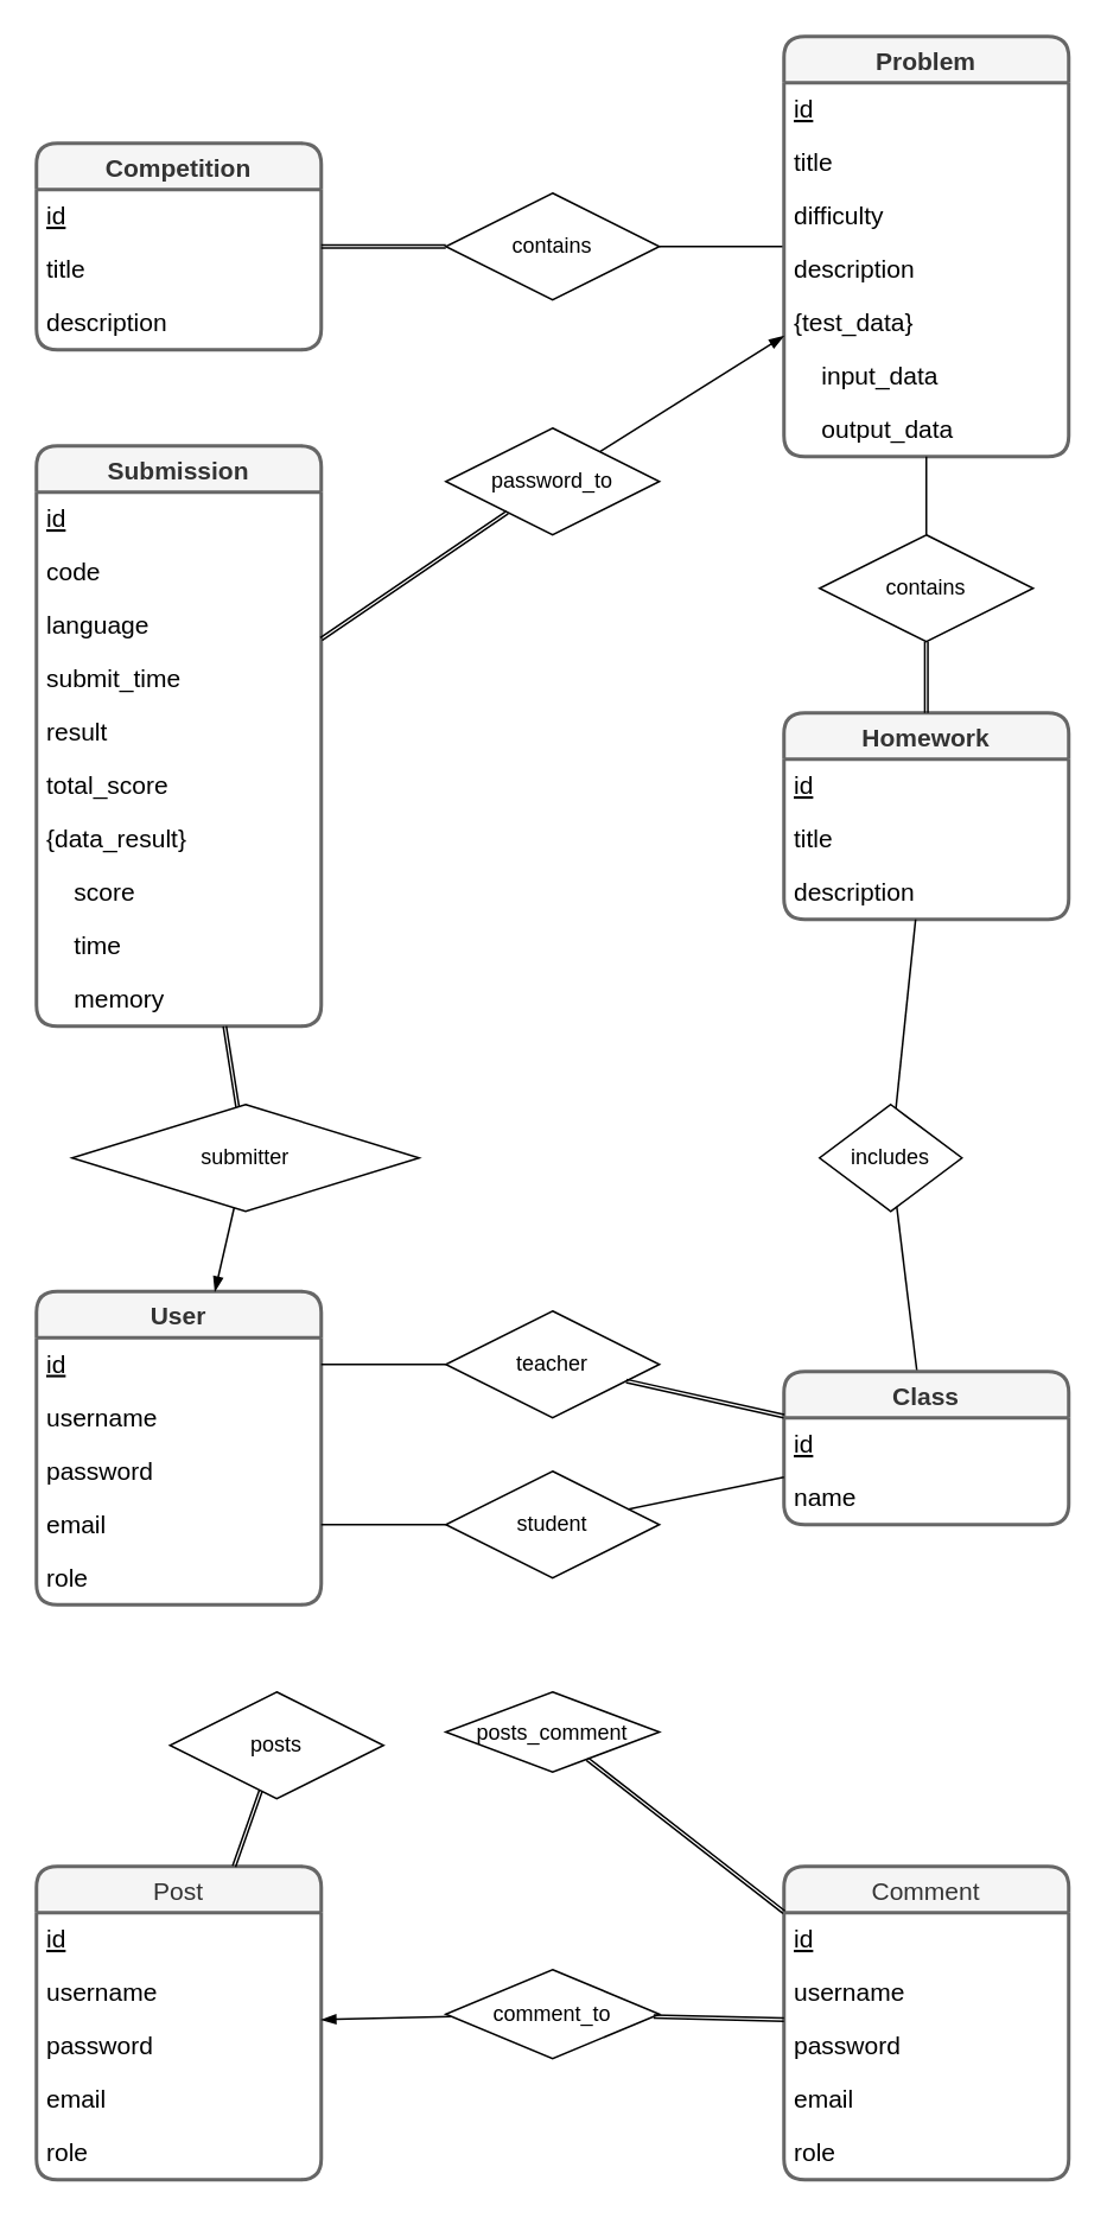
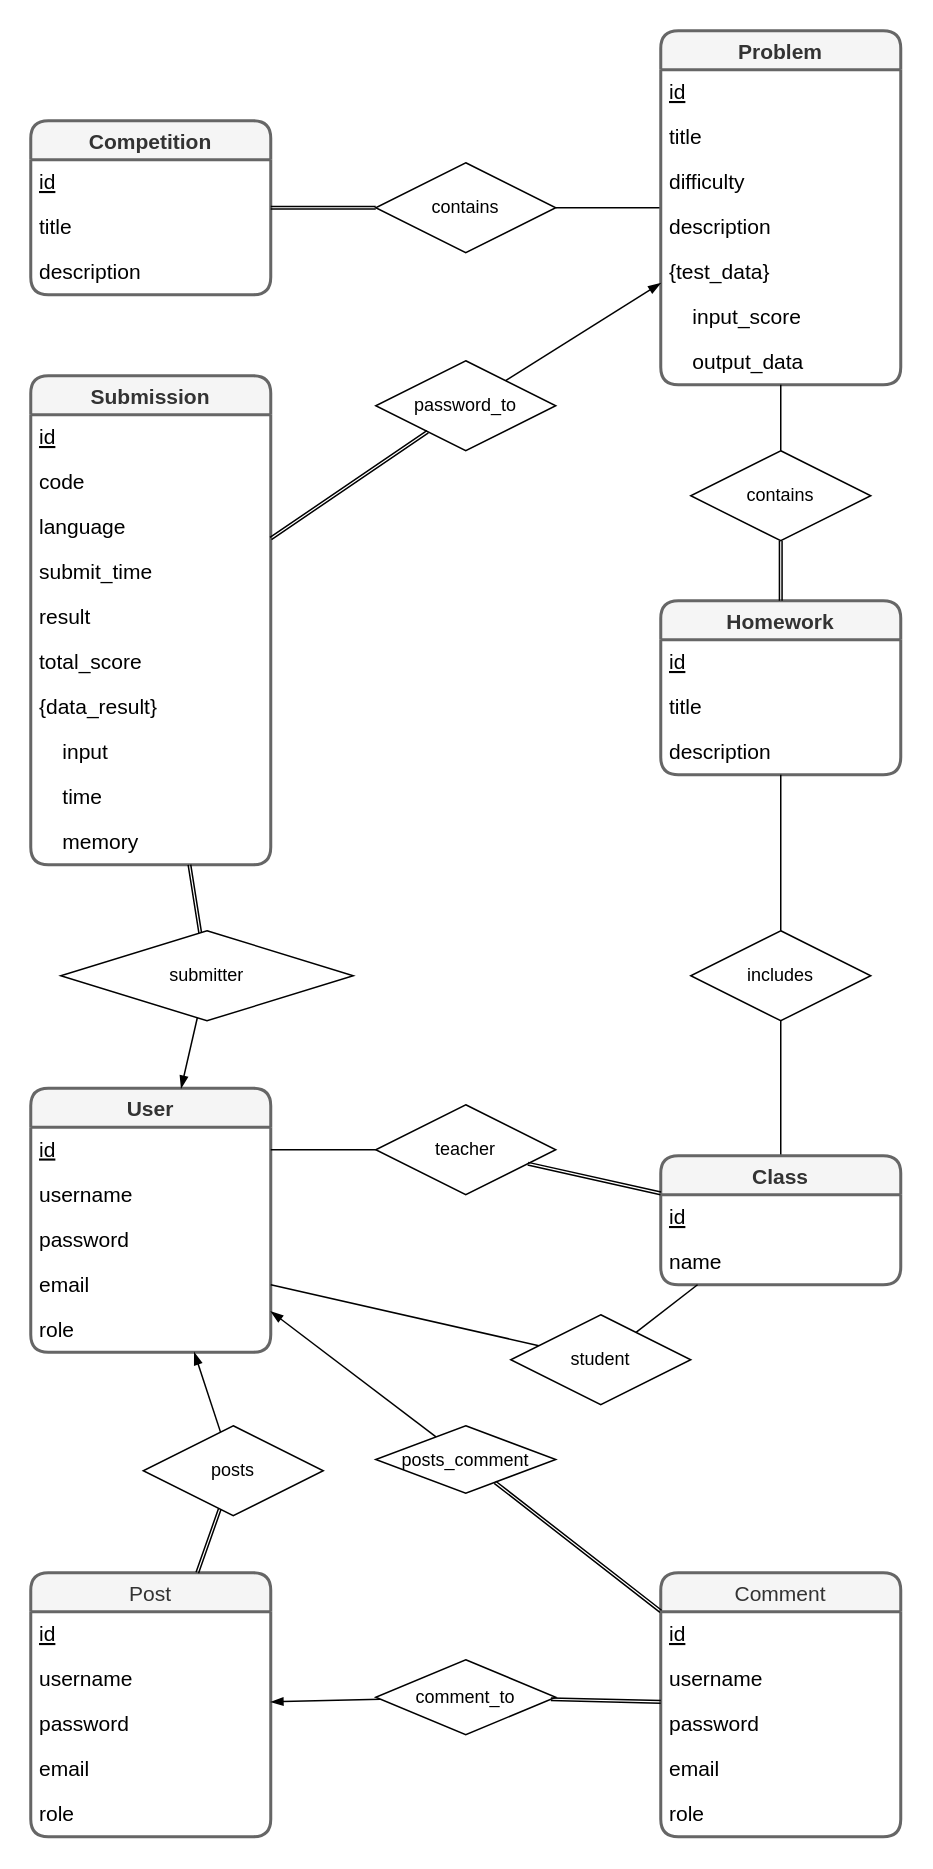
- <mxCell id="16" value="    input_data" style="text;strokeColor=none;fillColor=none;spacingLeft=4;spacingRight=4;overflow=hidden;rotatable=0;points=[[0,0.5],[1,0.5]];portConstraint=eastwest;fontSize=14;" parent="10" vertex="1"><mxGeometry y="176" width="160" height="30" as="geometry" /></mxCell>
+ <mxCell id="16" value="    input_score" style="text;strokeColor=none;fillColor=none;spacingLeft=4;spacingRight=4;overflow=hidden;rotatable=0;points=[[0,0.5],[1,0.5]];portConstraint=eastwest;fontSize=14;" parent="10" vertex="1"><mxGeometry y="176" width="160" height="30" as="geometry" /></mxCell>
- <mxCell id="38" value="    score" style="text;strokeColor=none;fillColor=none;spacingLeft=4;spacingRight=4;overflow=hidden;rotatable=0;points=[[0,0.5],[1,0.5]];portConstraint=eastwest;fontSize=14;rounded=1;fontStyle=0" parent="30" vertex="1"><mxGeometry y="236" width="160" height="30" as="geometry" /></mxCell>
+ <mxCell id="38" value="    input" style="text;strokeColor=none;fillColor=none;spacingLeft=4;spacingRight=4;overflow=hidden;rotatable=0;points=[[0,0.5],[1,0.5]];portConstraint=eastwest;fontSize=14;rounded=1;fontStyle=0" parent="30" vertex="1"><mxGeometry y="236" width="160" height="30" as="geometry" /></mxCell>
- <mxCell id="74" value="includes" style="shape=rhombus;perimeter=rhombusPerimeter;whiteSpace=wrap;html=1;align=center;" vertex="1" parent="1"><mxGeometry x="460" y="620" width="80" height="60" as="geometry" /></mxCell>
+ <mxCell id="74" value="includes" style="shape=rhombus;perimeter=rhombusPerimeter;whiteSpace=wrap;html=1;align=center;" vertex="1" parent="1"><mxGeometry x="460" y="620" width="120" height="60" as="geometry" /></mxCell>
- <mxCell id="68" value="student" style="shape=rhombus;perimeter=rhombusPerimeter;whiteSpace=wrap;html=1;align=center;" vertex="1" parent="1"><mxGeometry x="250" y="826" width="120" height="60" as="geometry" /></mxCell>
+ <mxCell id="68" value="student" style="shape=rhombus;perimeter=rhombusPerimeter;whiteSpace=wrap;html=1;align=center;" vertex="1" parent="1"><mxGeometry x="340" y="876" width="120" height="60" as="geometry" /></mxCell>
+ <mxCell id="81" style="edgeStyle=none;html=1;endArrow=blockThin;endFill=1;" edge="1" parent="1" source="82" target="4"><mxGeometry relative="1" as="geometry" /></mxCell>
+ <mxCell id="79" style="edgeStyle=none;html=1;endArrow=blockThin;endFill=1;" edge="1" parent="1" source="80" target="4"><mxGeometry relative="1" as="geometry" /></mxCell>
